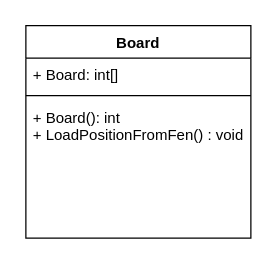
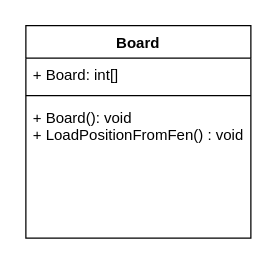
- <mxCell id="5" value="+ Board(): int&lt;br&gt;+ LoadPositionFromFen() : void&lt;br&gt;" style="text;strokeColor=none;fillColor=none;align=left;verticalAlign=top;spacingLeft=4;spacingRight=4;overflow=hidden;rotatable=0;points=[[0,0.5],[1,0.5]];portConstraint=eastwest;whiteSpace=wrap;html=1;" vertex="1" parent="2"><mxGeometry y="60" width="180" height="110" as="geometry" /></mxCell>
+ <mxCell id="5" value="+ Board(): void&lt;br&gt;+ LoadPositionFromFen() : void&lt;br&gt;" style="text;strokeColor=none;fillColor=none;align=left;verticalAlign=top;spacingLeft=4;spacingRight=4;overflow=hidden;rotatable=0;points=[[0,0.5],[1,0.5]];portConstraint=eastwest;whiteSpace=wrap;html=1;" vertex="1" parent="2"><mxGeometry y="60" width="180" height="110" as="geometry" /></mxCell>
